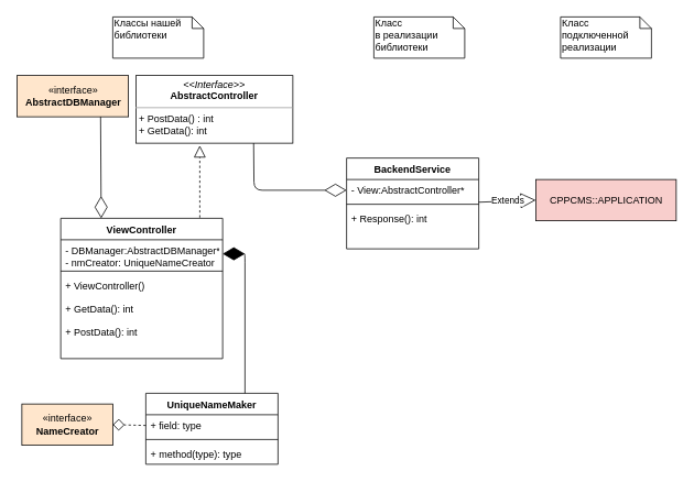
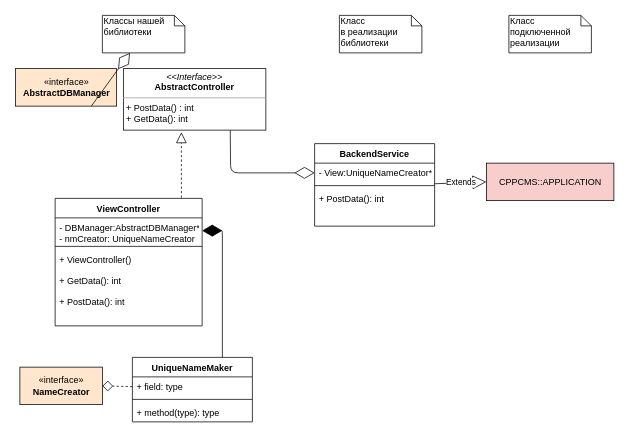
- <mxCell id="17" value="" style="endArrow=diamondThin;endFill=0;endSize=24;html=1;exitX=0.75;exitY=1;exitDx=0;exitDy=0;entryX=0.25;entryY=0;entryDx=0;entryDy=0;" edge="1" parent="1" source="16" target="2"><mxGeometry width="160" relative="1" as="geometry"><mxPoint x="113" y="181" as="sourcePoint" /><mxPoint x="115" y="303" as="targetPoint" /></mxGeometry></mxCell>
+ <mxCell id="17" value="" style="endArrow=diamondThin;endFill=0;endSize=24;html=1;exitX=0.75;exitY=1;exitDx=0;exitDy=0;" edge="1" parent="1" source="16" target="13"><mxGeometry width="160" relative="1" as="geometry"><mxPoint x="113" y="181" as="sourcePoint" /><mxPoint x="115" y="303" as="targetPoint" /></mxGeometry></mxCell>
- <mxCell id="7" value="- View:AbstractController*" style="text;strokeColor=none;fillColor=none;align=left;verticalAlign=top;spacingLeft=4;spacingRight=4;overflow=hidden;rotatable=0;points=[[0,0.5],[1,0.5]];portConstraint=eastwest;" parent="6" vertex="1"><mxGeometry y="26" width="160" height="26" as="geometry" /></mxCell>
+ <mxCell id="7" value="- View:UniqueNameCreator*" style="text;strokeColor=none;fillColor=none;align=left;verticalAlign=top;spacingLeft=4;spacingRight=4;overflow=hidden;rotatable=0;points=[[0,0.5],[1,0.5]];portConstraint=eastwest;" parent="6" vertex="1"><mxGeometry y="26" width="160" height="26" as="geometry" /></mxCell>
- <mxCell id="9" value="+ Response(): int" style="text;strokeColor=none;fillColor=none;align=left;verticalAlign=top;spacingLeft=4;spacingRight=4;overflow=hidden;rotatable=0;points=[[0,0.5],[1,0.5]];portConstraint=eastwest;" parent="6" vertex="1"><mxGeometry y="60" width="160" height="50" as="geometry" /></mxCell>
+ <mxCell id="9" value="+ PostData(): int" style="text;strokeColor=none;fillColor=none;align=left;verticalAlign=top;spacingLeft=4;spacingRight=4;overflow=hidden;rotatable=0;points=[[0,0.5],[1,0.5]];portConstraint=eastwest;" parent="6" vertex="1"><mxGeometry y="60" width="160" height="50" as="geometry" /></mxCell>
